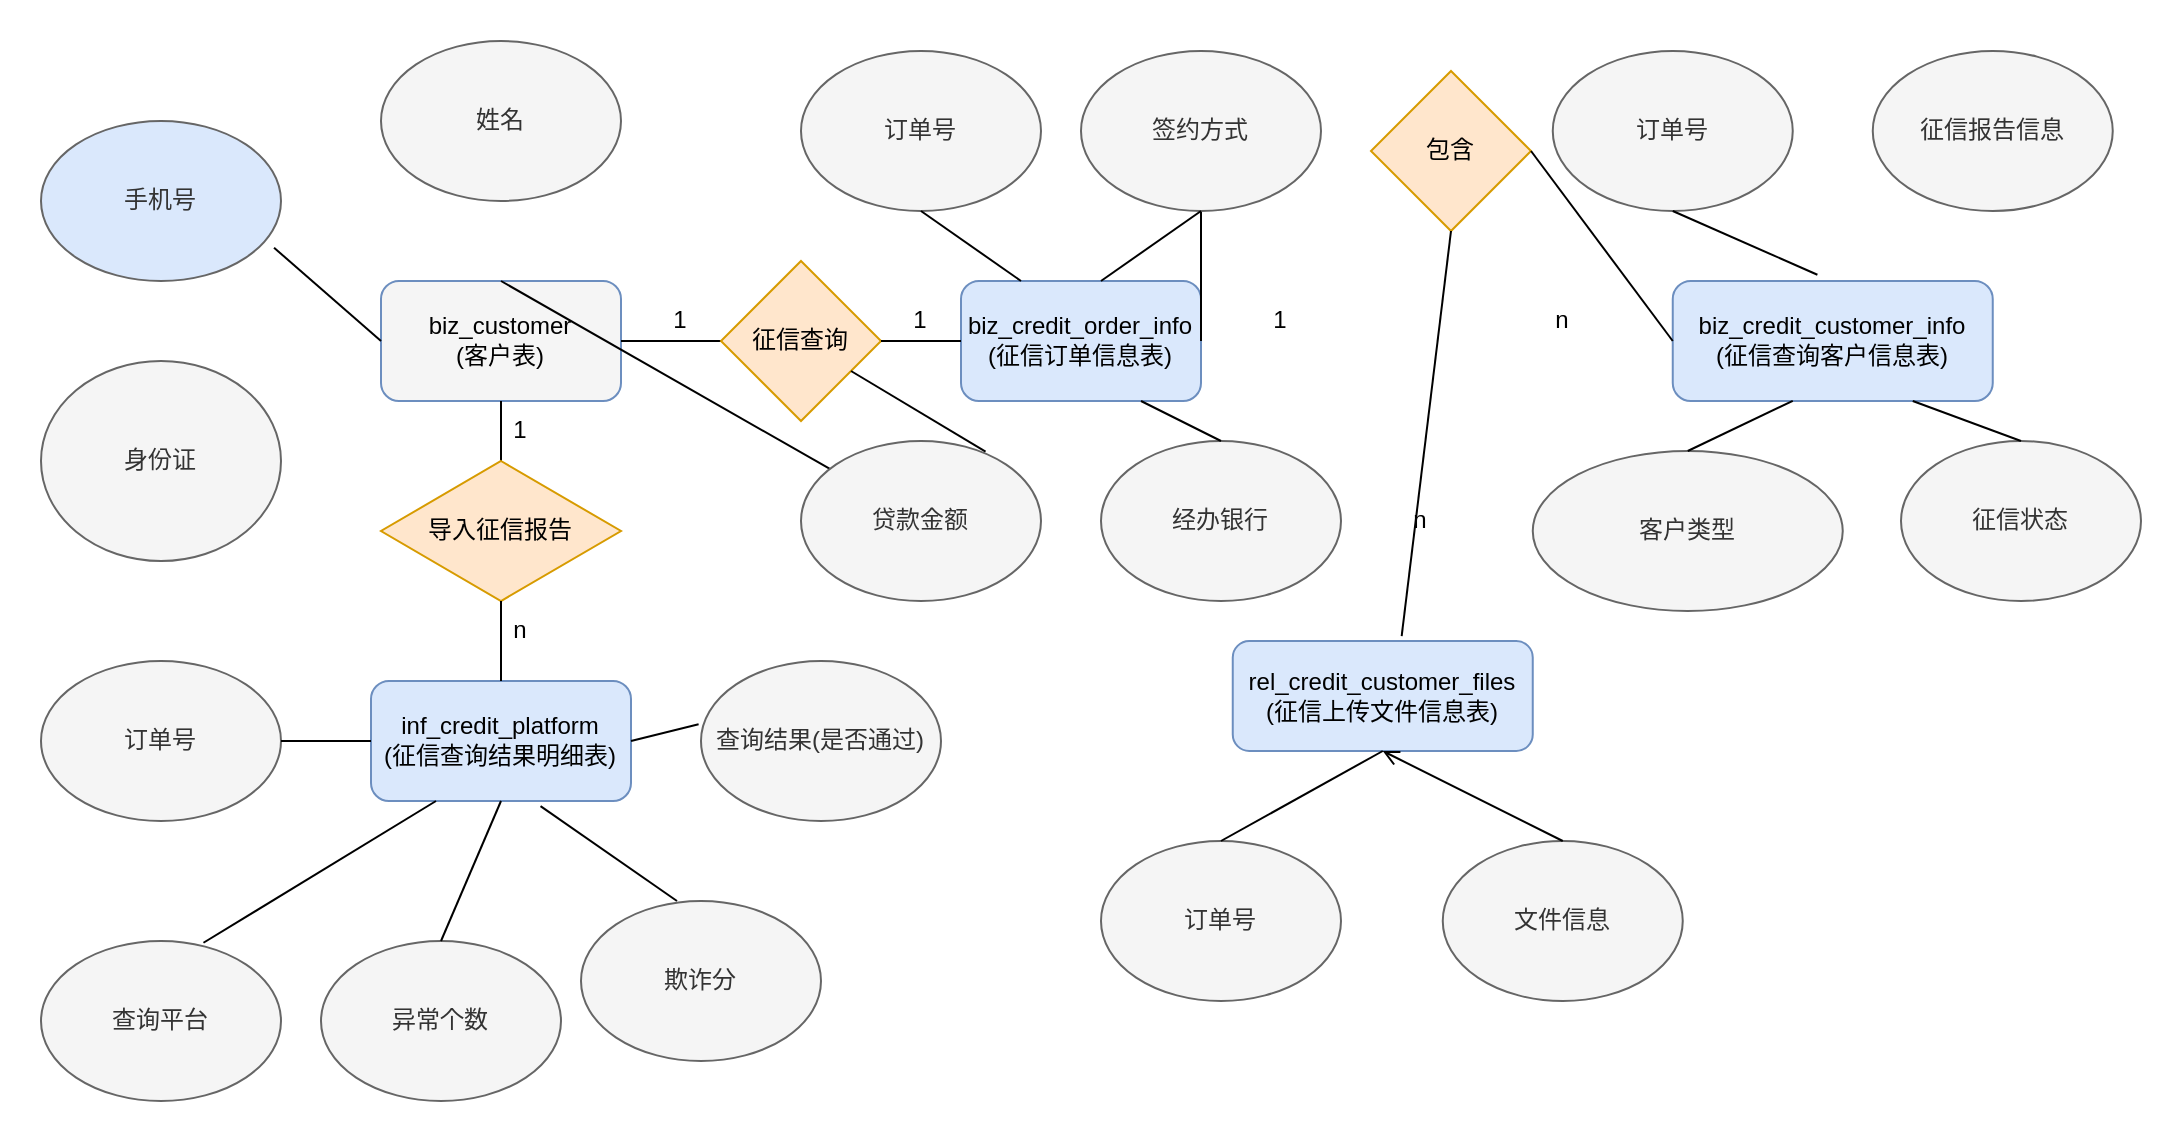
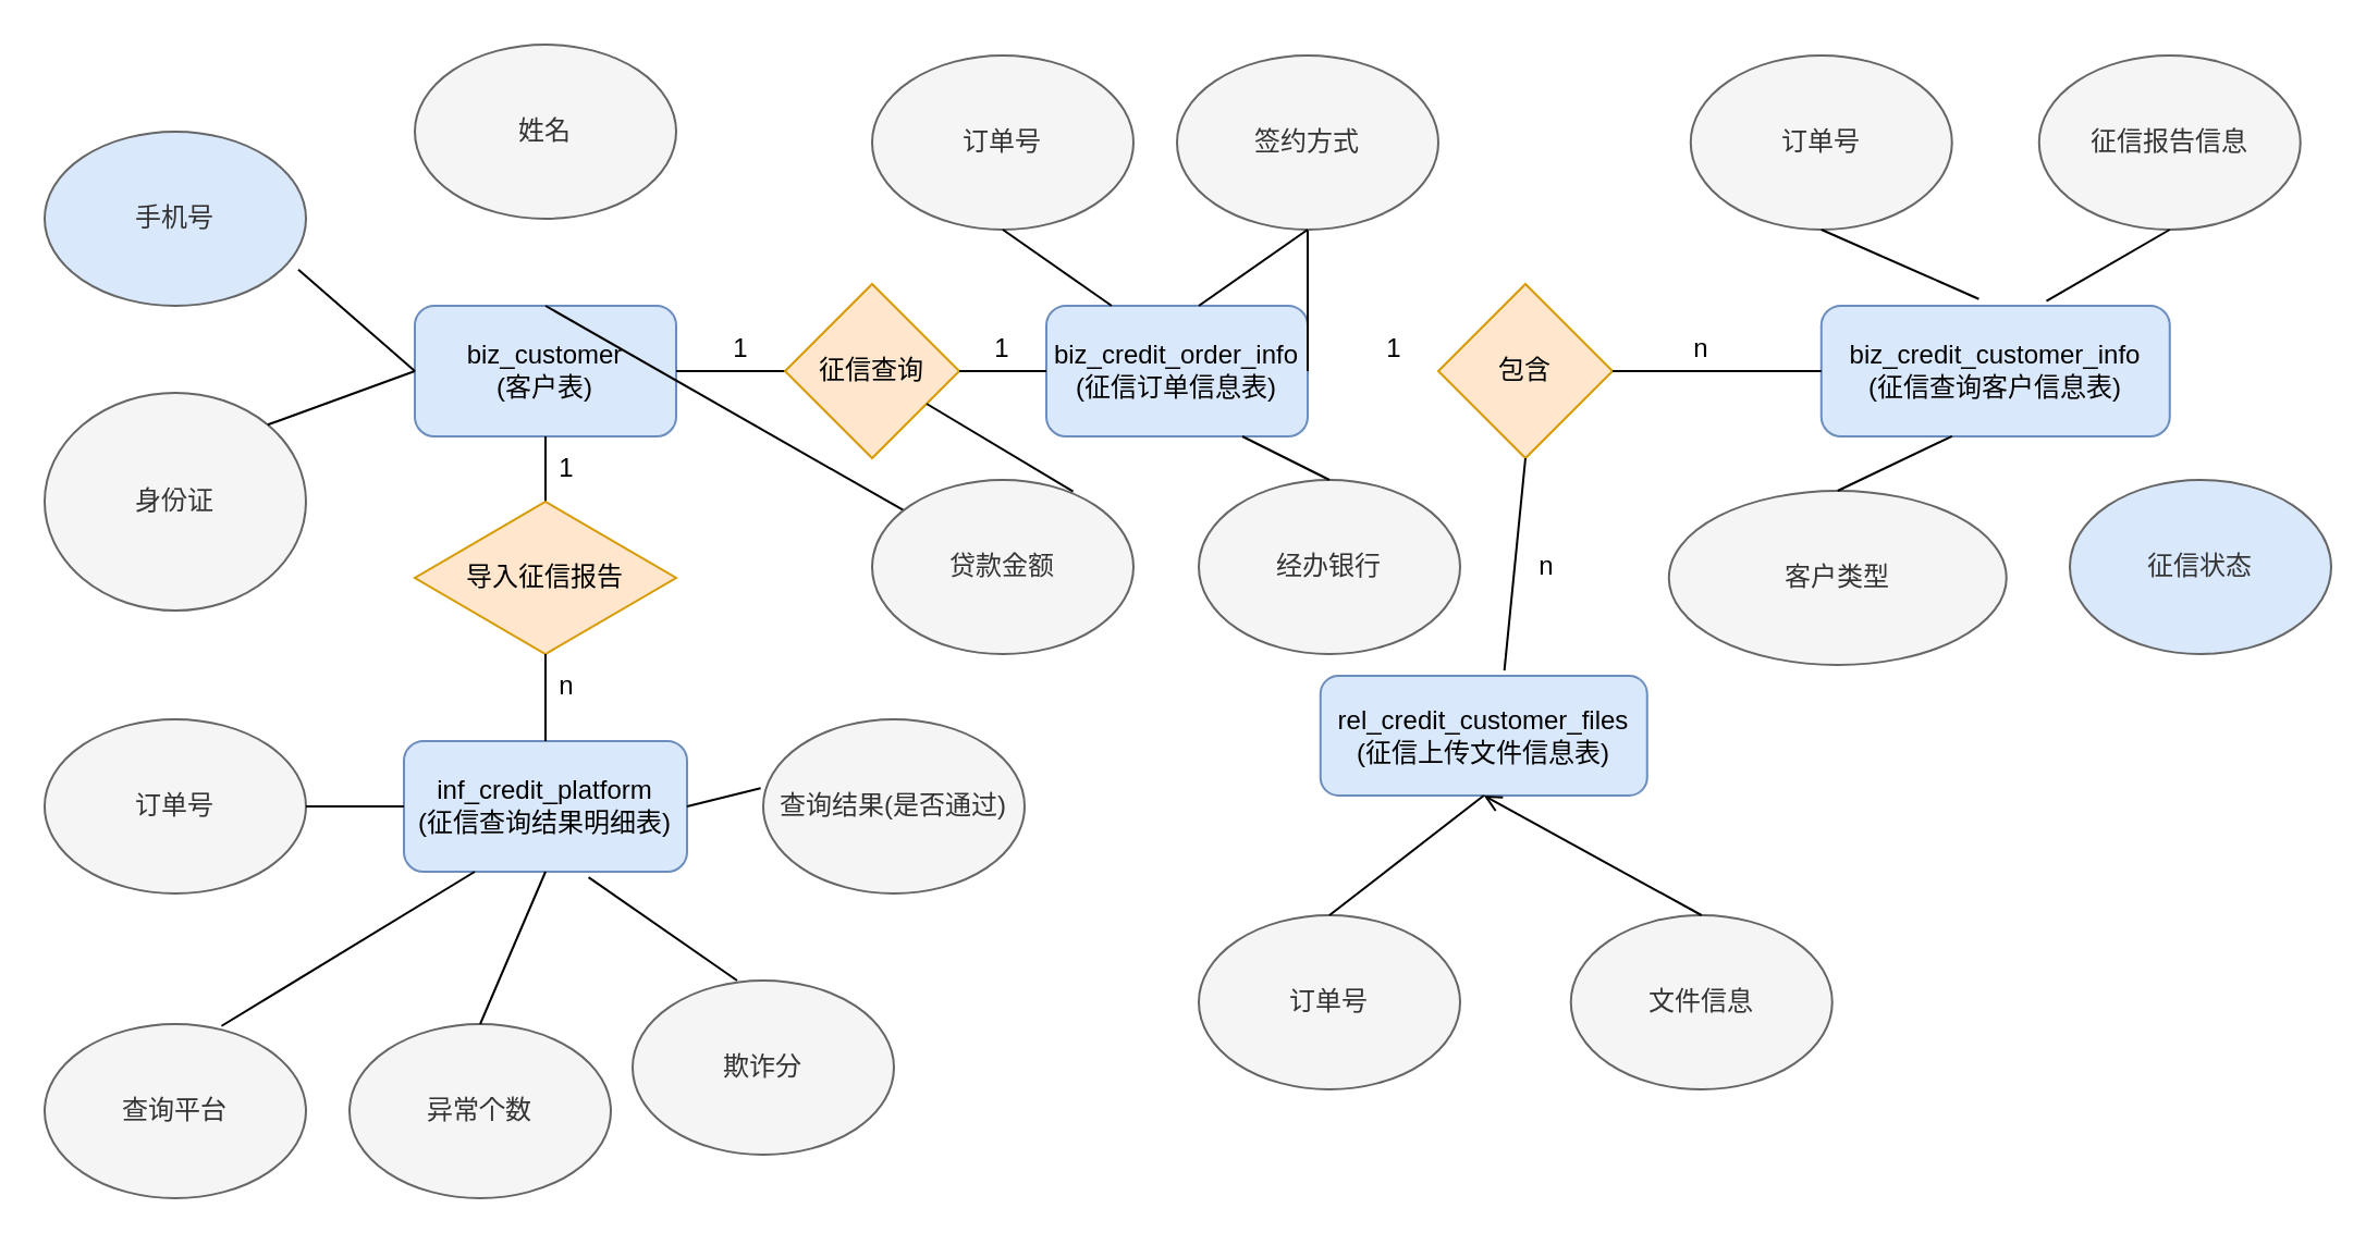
- <mxCell id="40" value="包含" style="rhombus;whiteSpace=wrap;html=1;fillColor=#ffe6cc;strokeColor=#d79b00;" vertex="1" parent="1"><mxGeometry x="685" y="35" width="80" height="80" as="geometry" /></mxCell>
+ <mxCell id="40" value="包含" style="rhombus;whiteSpace=wrap;html=1;fillColor=#ffe6cc;strokeColor=#d79b00;" vertex="1" parent="1"><mxGeometry x="660" y="130" width="80" height="80" as="geometry" /></mxCell>
+ <mxCell id="21" value="" style="endArrow=none;html=1;entryX=0.5;entryY=1;entryDx=0;entryDy=0;exitX=0.646;exitY=-0.036;exitDx=0;exitDy=0;exitPerimeter=0;" edge="1" parent="1" source="14" target="18"><mxGeometry width="50" height="50" relative="1" as="geometry"><mxPoint x="365.88" y="395" as="sourcePoint" /><mxPoint x="415.88" y="345" as="targetPoint" /></mxGeometry></mxCell>
- <mxCell id="3" value="biz_customer&lt;br&gt;(客户表)" style="rounded=1;whiteSpace=wrap;html=1;fillColor=#f5f5f5;strokeColor=#6c8ebf;" vertex="1" parent="1"><mxGeometry x="190" y="140" width="120" height="60" as="geometry" /></mxCell>
+ <mxCell id="3" value="biz_customer&lt;br&gt;(客户表)" style="rounded=1;whiteSpace=wrap;html=1;fillColor=#dae8fc;strokeColor=#6c8ebf;" vertex="1" parent="1"><mxGeometry x="190" y="140" width="120" height="60" as="geometry" /></mxCell>
+ <mxCell id="9" value="" style="endArrow=none;html=1;entryX=0;entryY=0.5;entryDx=0;entryDy=0;exitX=1;exitY=0;exitDx=0;exitDy=0;" edge="1" parent="1" source="6" target="3"><mxGeometry width="50" height="50" relative="1" as="geometry"><mxPoint x="230" y="250" as="sourcePoint" /><mxPoint x="280" y="200" as="targetPoint" /></mxGeometry></mxCell>
- <mxCell id="20" value="" style="endArrow=none;html=1;entryX=0.75;entryY=1;entryDx=0;entryDy=0;exitX=0.5;exitY=0;exitDx=0;exitDy=0;" edge="1" parent="1" source="17" target="14"><mxGeometry width="50" height="50" relative="1" as="geometry"><mxPoint x="365.88" y="395" as="sourcePoint" /><mxPoint x="415.88" y="345" as="targetPoint" /></mxGeometry></mxCell>
- <mxCell id="17" value="征信状态" style="ellipse;whiteSpace=wrap;html=1;fillColor=#f5f5f5;strokeColor=#666666;fontColor=#333333;" vertex="1" parent="1"><mxGeometry x="950" y="220" width="120" height="80" as="geometry" /></mxCell>
+ <mxCell id="17" value="征信状态" style="ellipse;whiteSpace=wrap;html=1;fillColor=#dae8fc;strokeColor=#666666;fontColor=#333333;" vertex="1" parent="1"><mxGeometry x="950" y="220" width="120" height="80" as="geometry" /></mxCell>
- <mxCell id="46" value="rel_credit_customer_files&lt;br&gt;(征信上传文件信息表)" style="rounded=1;whiteSpace=wrap;html=1;fillColor=#dae8fc;strokeColor=#6c8ebf;" vertex="1" parent="1"><mxGeometry x="615.88" y="320" width="150" height="55" as="geometry" /></mxCell>
+ <mxCell id="46" value="rel_credit_customer_files&lt;br&gt;(征信上传文件信息表)" style="rounded=1;whiteSpace=wrap;html=1;fillColor=#dae8fc;strokeColor=#6c8ebf;" vertex="1" parent="1"><mxGeometry x="605.88" y="310" width="150" height="55" as="geometry" /></mxCell>
